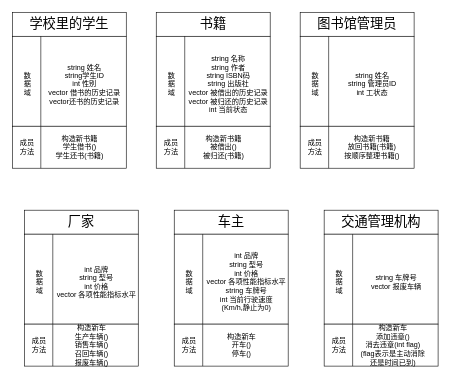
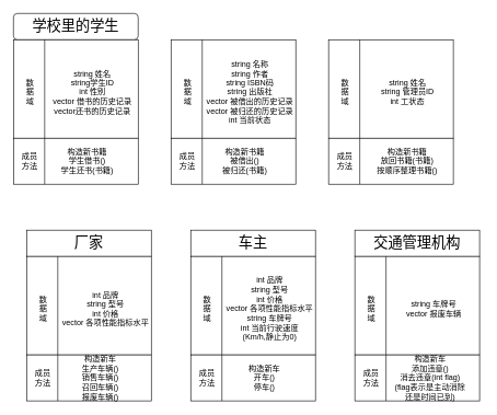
- <mxCell id="2" value="&lt;span style=&quot;font-size: 22px&quot;&gt;学校里的学生&lt;/span&gt;" style="rounded=0;whiteSpace=wrap;html=1;" vertex="1" parent="1"><mxGeometry x="20" y="20" width="190" height="40" as="geometry" /></mxCell>
+ <mxCell id="2" value="&lt;span style=&quot;font-size: 22px&quot;&gt;学校里的学生&lt;/span&gt;" style="whiteSpace=wrap;html=1;rounded=1;" vertex="1" parent="1"><mxGeometry x="20" y="20" width="190" height="40" as="geometry" /></mxCell>
- <mxCell id="11" value="&lt;span style=&quot;font-size: 22px&quot;&gt;书籍&lt;/span&gt;" style="rounded=0;whiteSpace=wrap;html=1;" vertex="1" parent="1"><mxGeometry x="260" y="20" width="190" height="40" as="geometry" /></mxCell>
- <mxCell id="20" value="&lt;span style=&quot;font-size: 22px&quot;&gt;图书馆管理员&lt;/span&gt;" style="rounded=0;whiteSpace=wrap;html=1;" vertex="1" parent="1"><mxGeometry x="500" y="20" width="190" height="40" as="geometry" /></mxCell>
